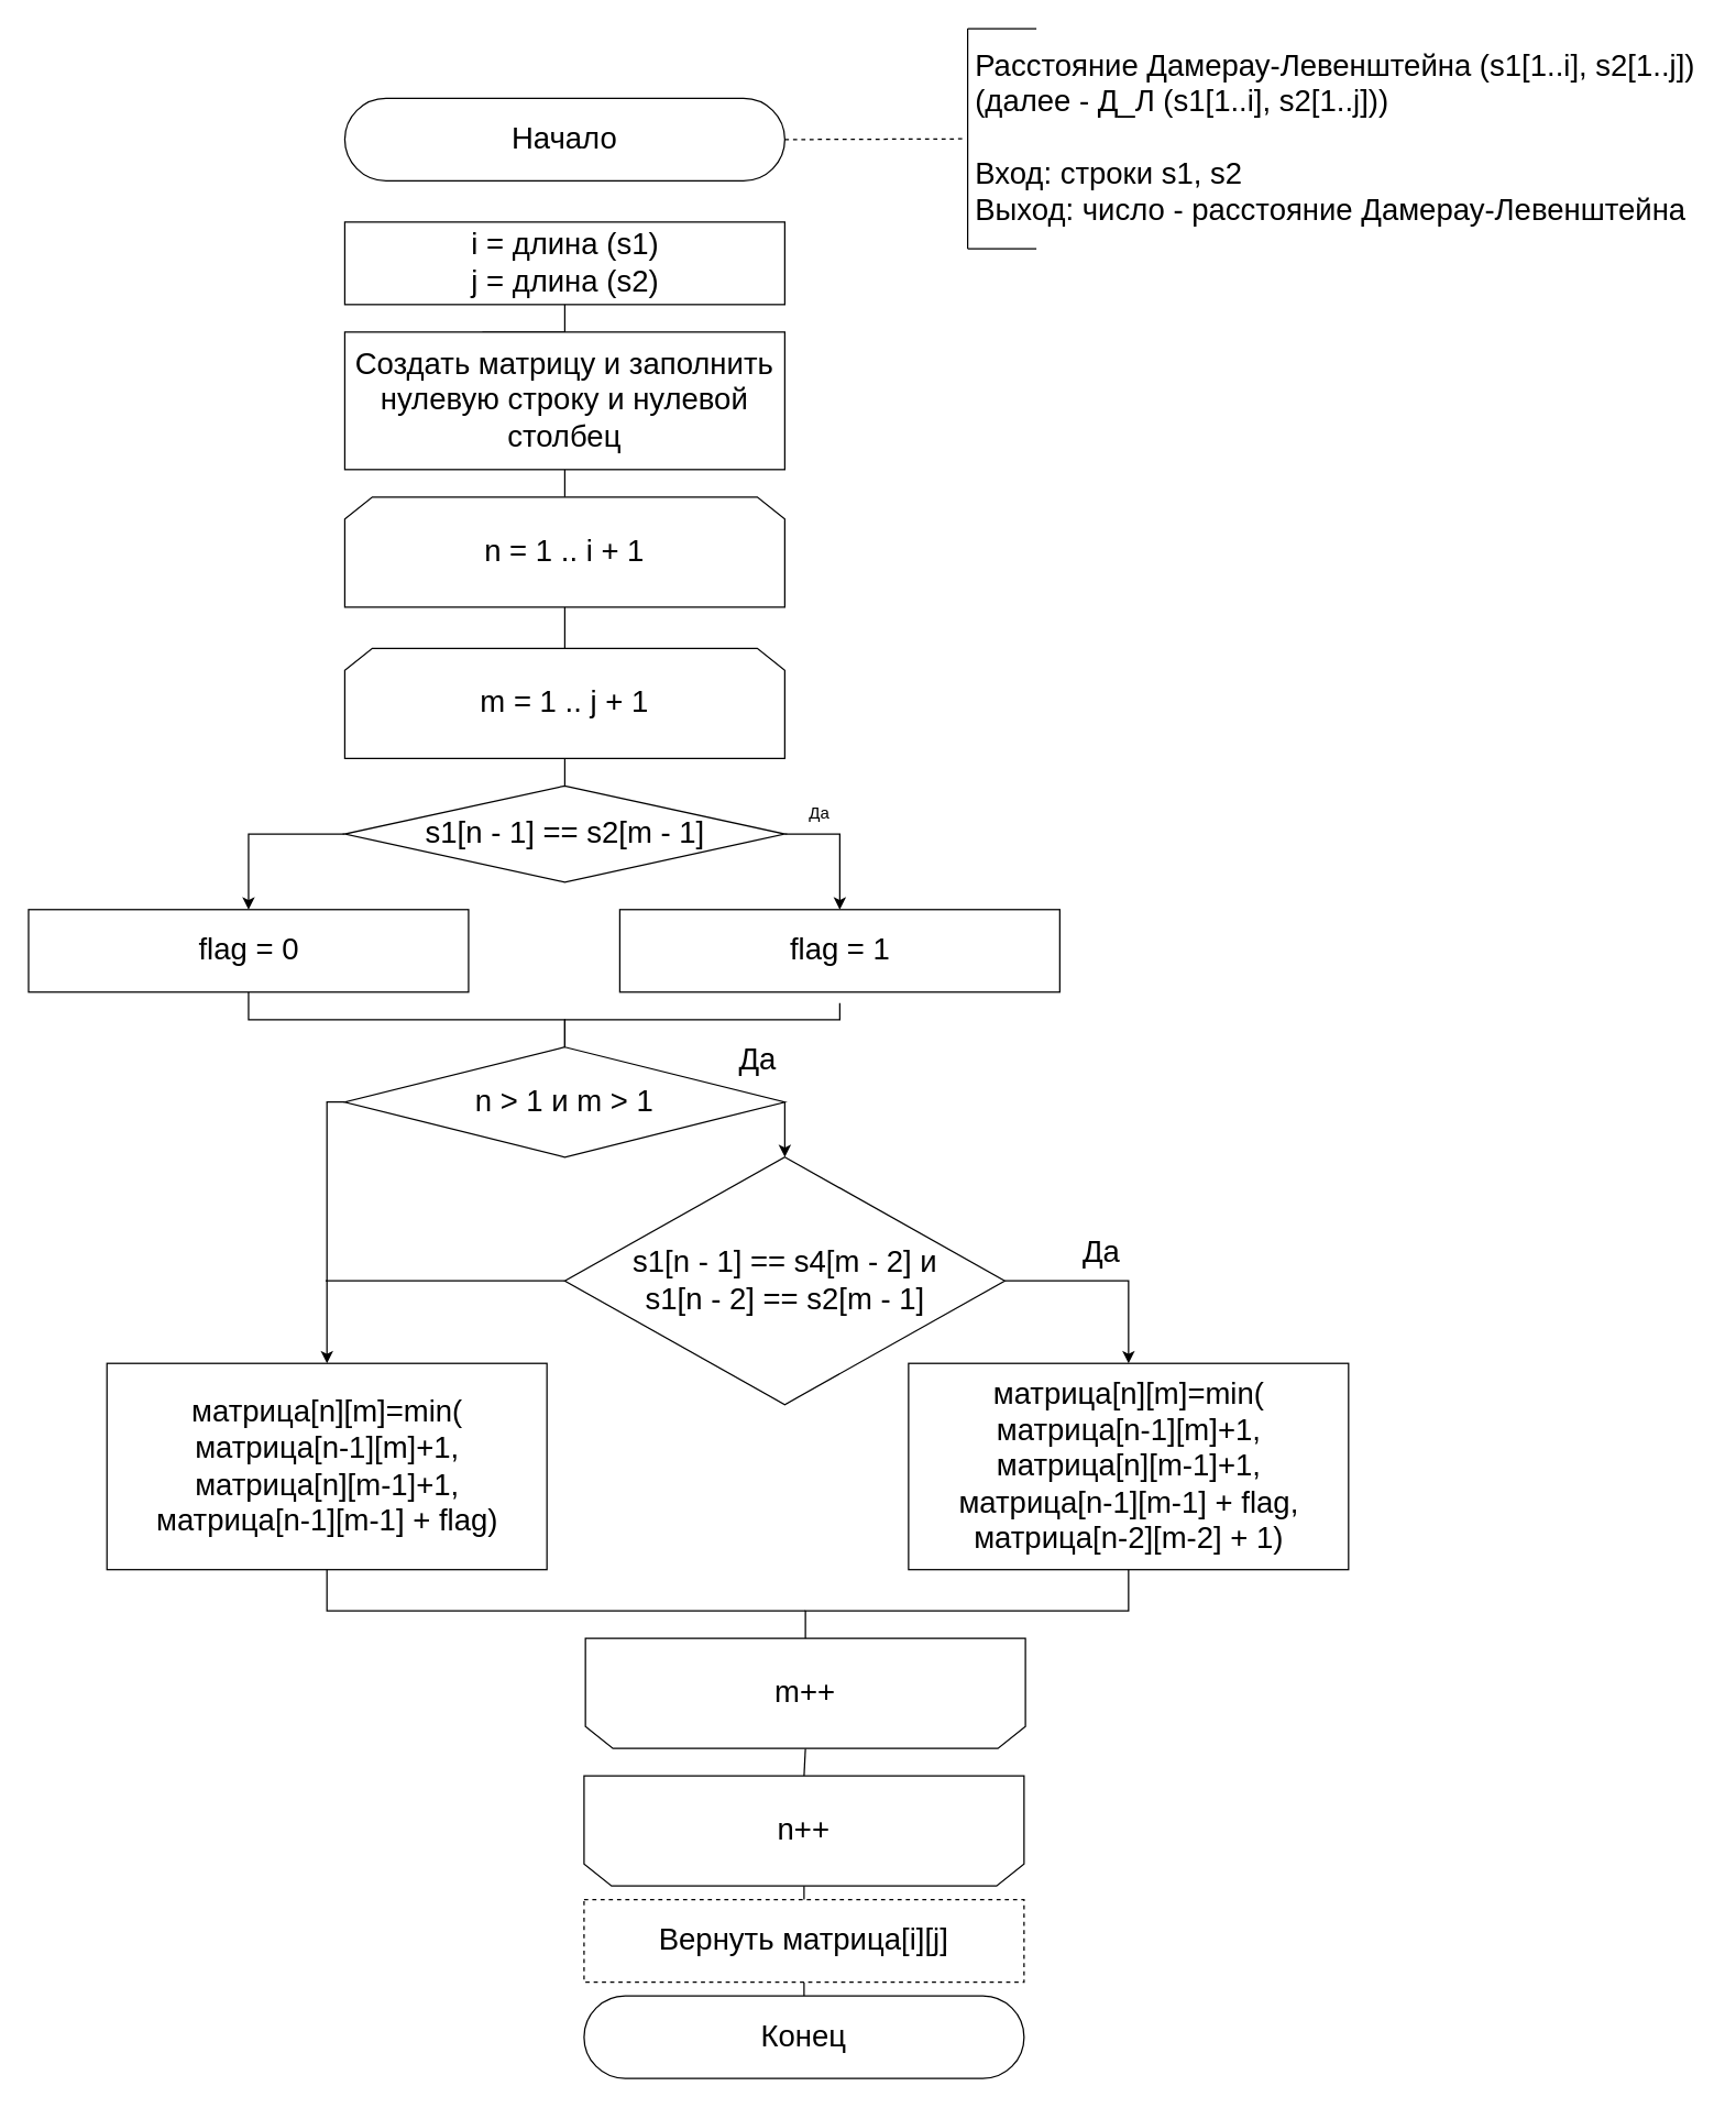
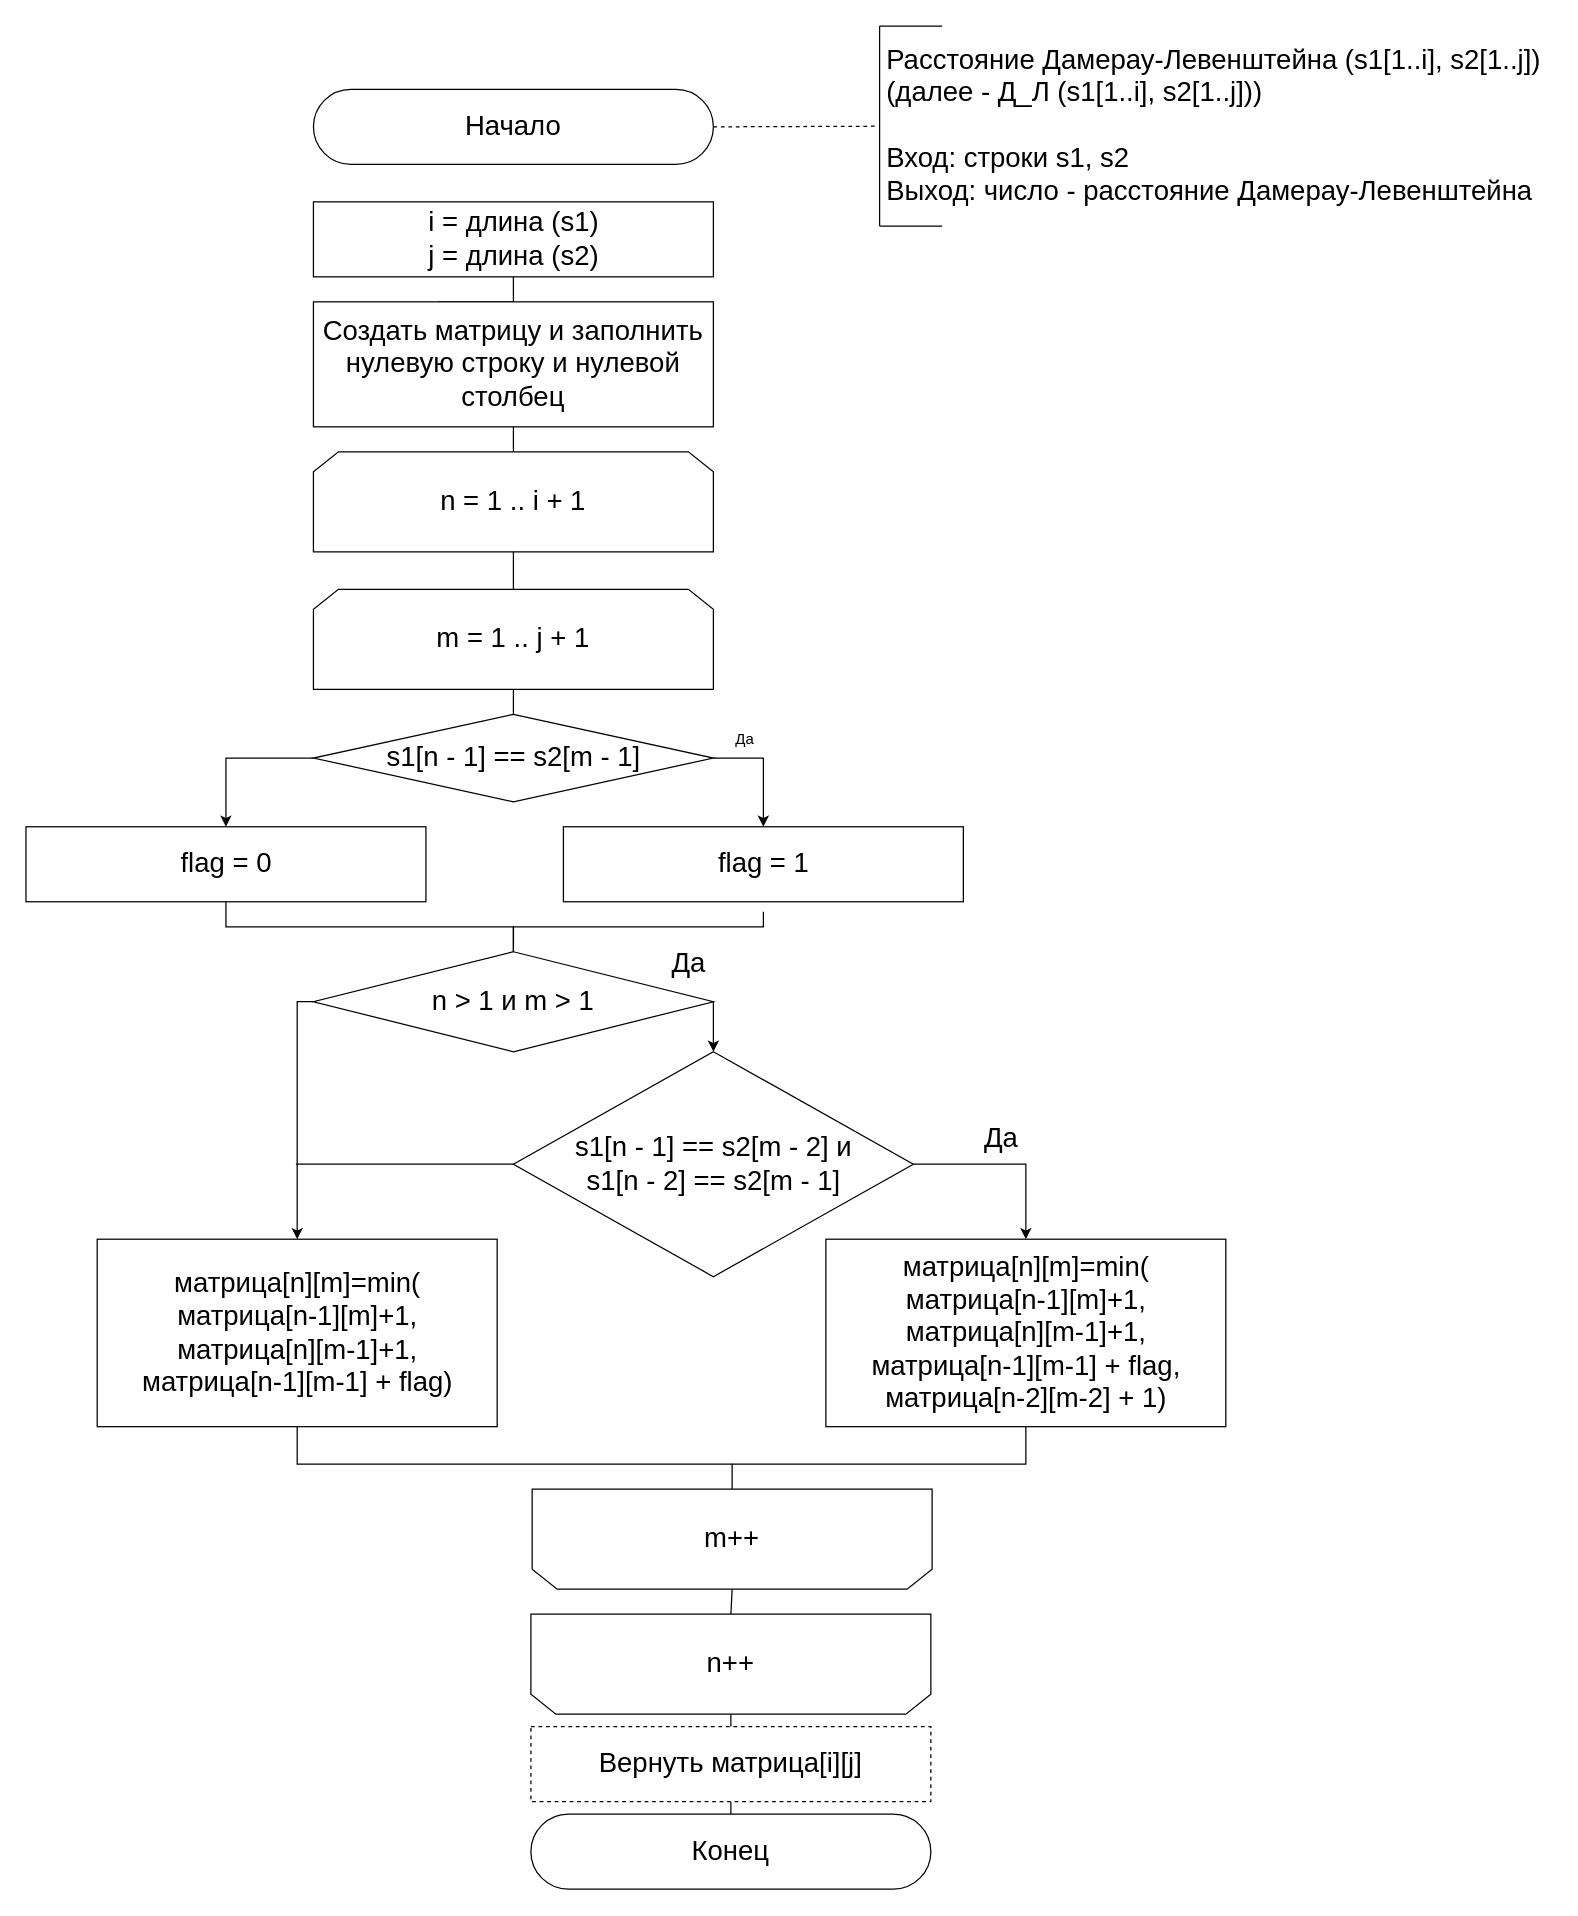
- <mxCell id="20" value="&lt;font style=&quot;font-size: 22px&quot;&gt;s1[n - 1] == s4[m - 2] и&lt;br&gt;s1[n - 2] == s2[m - 1]&lt;/font&gt;" style="shape=rhombus;html=1;dashed=0;whitespace=wrap;perimeter=rhombusPerimeter;" parent="1" vertex="1"><mxGeometry x="410" y="841" width="320" height="180" as="geometry" /></mxCell>
+ <mxCell id="20" value="&lt;font style=&quot;font-size: 22px&quot;&gt;s1[n - 1] == s2[m - 2] и&lt;br&gt;s1[n - 2] == s2[m - 1]&lt;/font&gt;" style="shape=rhombus;html=1;dashed=0;whitespace=wrap;perimeter=rhombusPerimeter;" parent="1" vertex="1"><mxGeometry x="410" y="841" width="320" height="180" as="geometry" /></mxCell>
